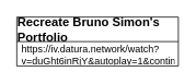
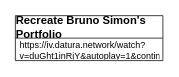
- <mxCell id="3" value="https://iv.datura.network/watch?v=duGht6inRjY&amp;amp;autoplay=1&amp;amp;continue=1" style="text;strokeColor=none;fillColor=none;align=left;verticalAlign=middle;spacingLeft=4;spacingRight=4;overflow=hidden;points=[[0,0.5],[1,0.5]];portConstraint=eastwest;rotatable=0;whiteSpace=wrap;html=1;" vertex="1" parent="2"><mxGeometry y="30" width="197" height="30" as="geometry" /></mxCell>
+ <mxCell id="3" value="https://iv.datura.network/watch?v=duGht1inRjY&amp;amp;autoplay=1&amp;amp;continue=1" style="text;strokeColor=none;fillColor=none;align=left;verticalAlign=middle;spacingLeft=4;spacingRight=4;overflow=hidden;points=[[0,0.5],[1,0.5]];portConstraint=eastwest;rotatable=0;whiteSpace=wrap;html=1;" vertex="1" parent="2"><mxGeometry y="30" width="197" height="30" as="geometry" /></mxCell>
